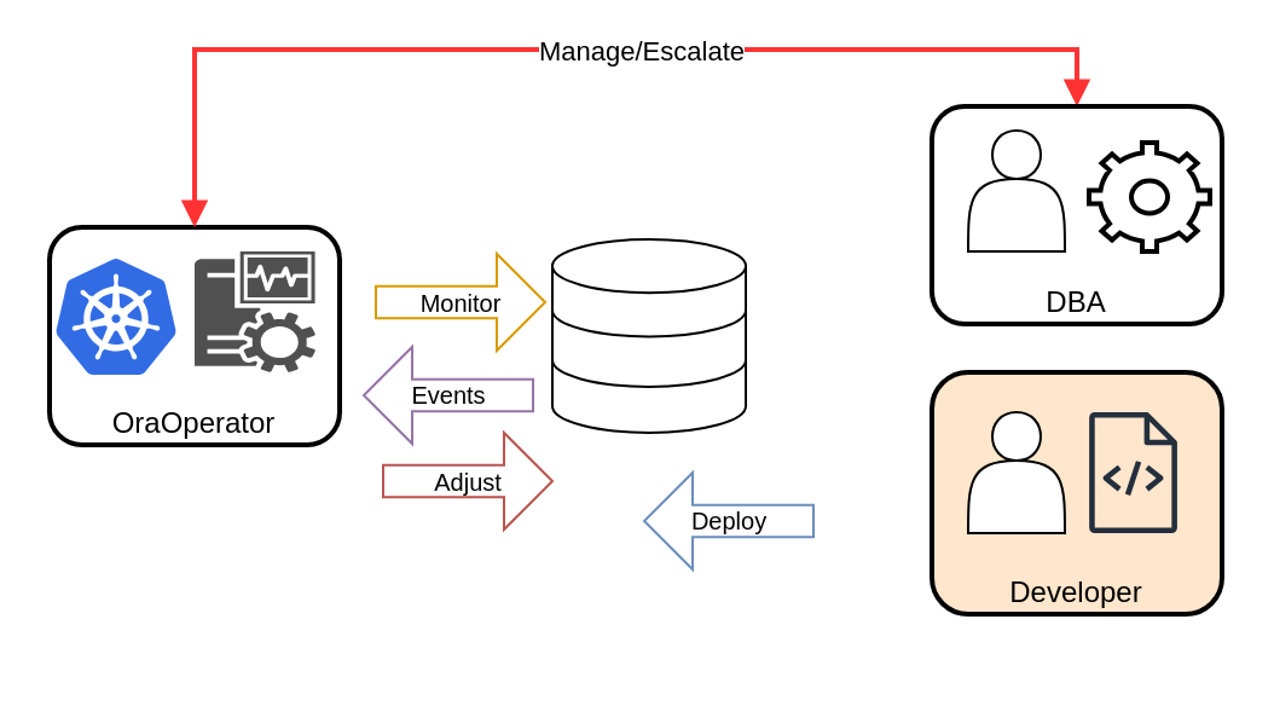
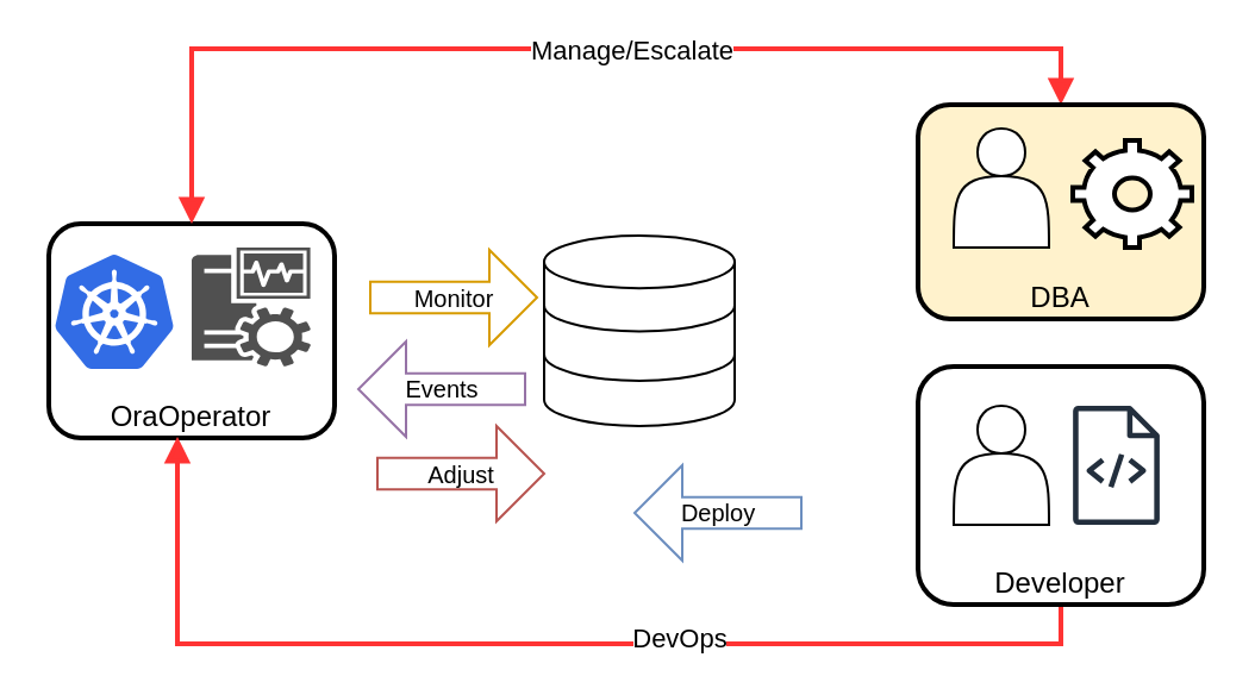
- <mxCell id="5" value="DBA" style="whiteSpace=wrap;html=1;rounded=1;strokeWidth=2;verticalAlign=bottom;" vertex="1" parent="1"><mxGeometry x="385" y="43.5" width="120" height="90" as="geometry" /></mxCell>
+ <mxCell id="5" value="DBA" style="whiteSpace=wrap;html=1;rounded=1;strokeWidth=2;verticalAlign=bottom;fillColor=#fff2cc;" vertex="1" parent="1"><mxGeometry x="385" y="43.5" width="120" height="90" as="geometry" /></mxCell>
- <mxCell id="9" value="Developer" style="whiteSpace=wrap;html=1;rounded=1;strokeWidth=2;verticalAlign=bottom;fillColor=#ffe6cc;" vertex="1" parent="1"><mxGeometry x="385" y="153.5" width="120" height="100" as="geometry" /></mxCell>
+ <mxCell id="9" value="Developer" style="whiteSpace=wrap;html=1;rounded=1;strokeWidth=2;verticalAlign=bottom;" vertex="1" parent="1"><mxGeometry x="385" y="153.5" width="120" height="100" as="geometry" /></mxCell>
+ <mxCell id="7" style="edgeStyle=orthogonalEdgeStyle;rounded=0;orthogonalLoop=1;jettySize=auto;html=1;entryX=0.45;entryY=0.994;entryDx=0;entryDy=0;entryPerimeter=0;strokeColor=#FF3333;strokeWidth=2;endArrow=block;endFill=1;" edge="1" parent="1" source="9" target="2"><mxGeometry relative="1" as="geometry"><Array as="points"><mxPoint x="445" y="270" /><mxPoint x="74" y="270" /></Array></mxGeometry></mxCell>
+ <mxCell id="8" value="DevOps" style="edgeLabel;html=1;align=center;verticalAlign=middle;resizable=0;points=[];" vertex="1" connectable="0" parent="7"><mxGeometry x="-0.252" y="-3" relative="1" as="geometry"><mxPoint as="offset" /></mxGeometry></mxCell>
